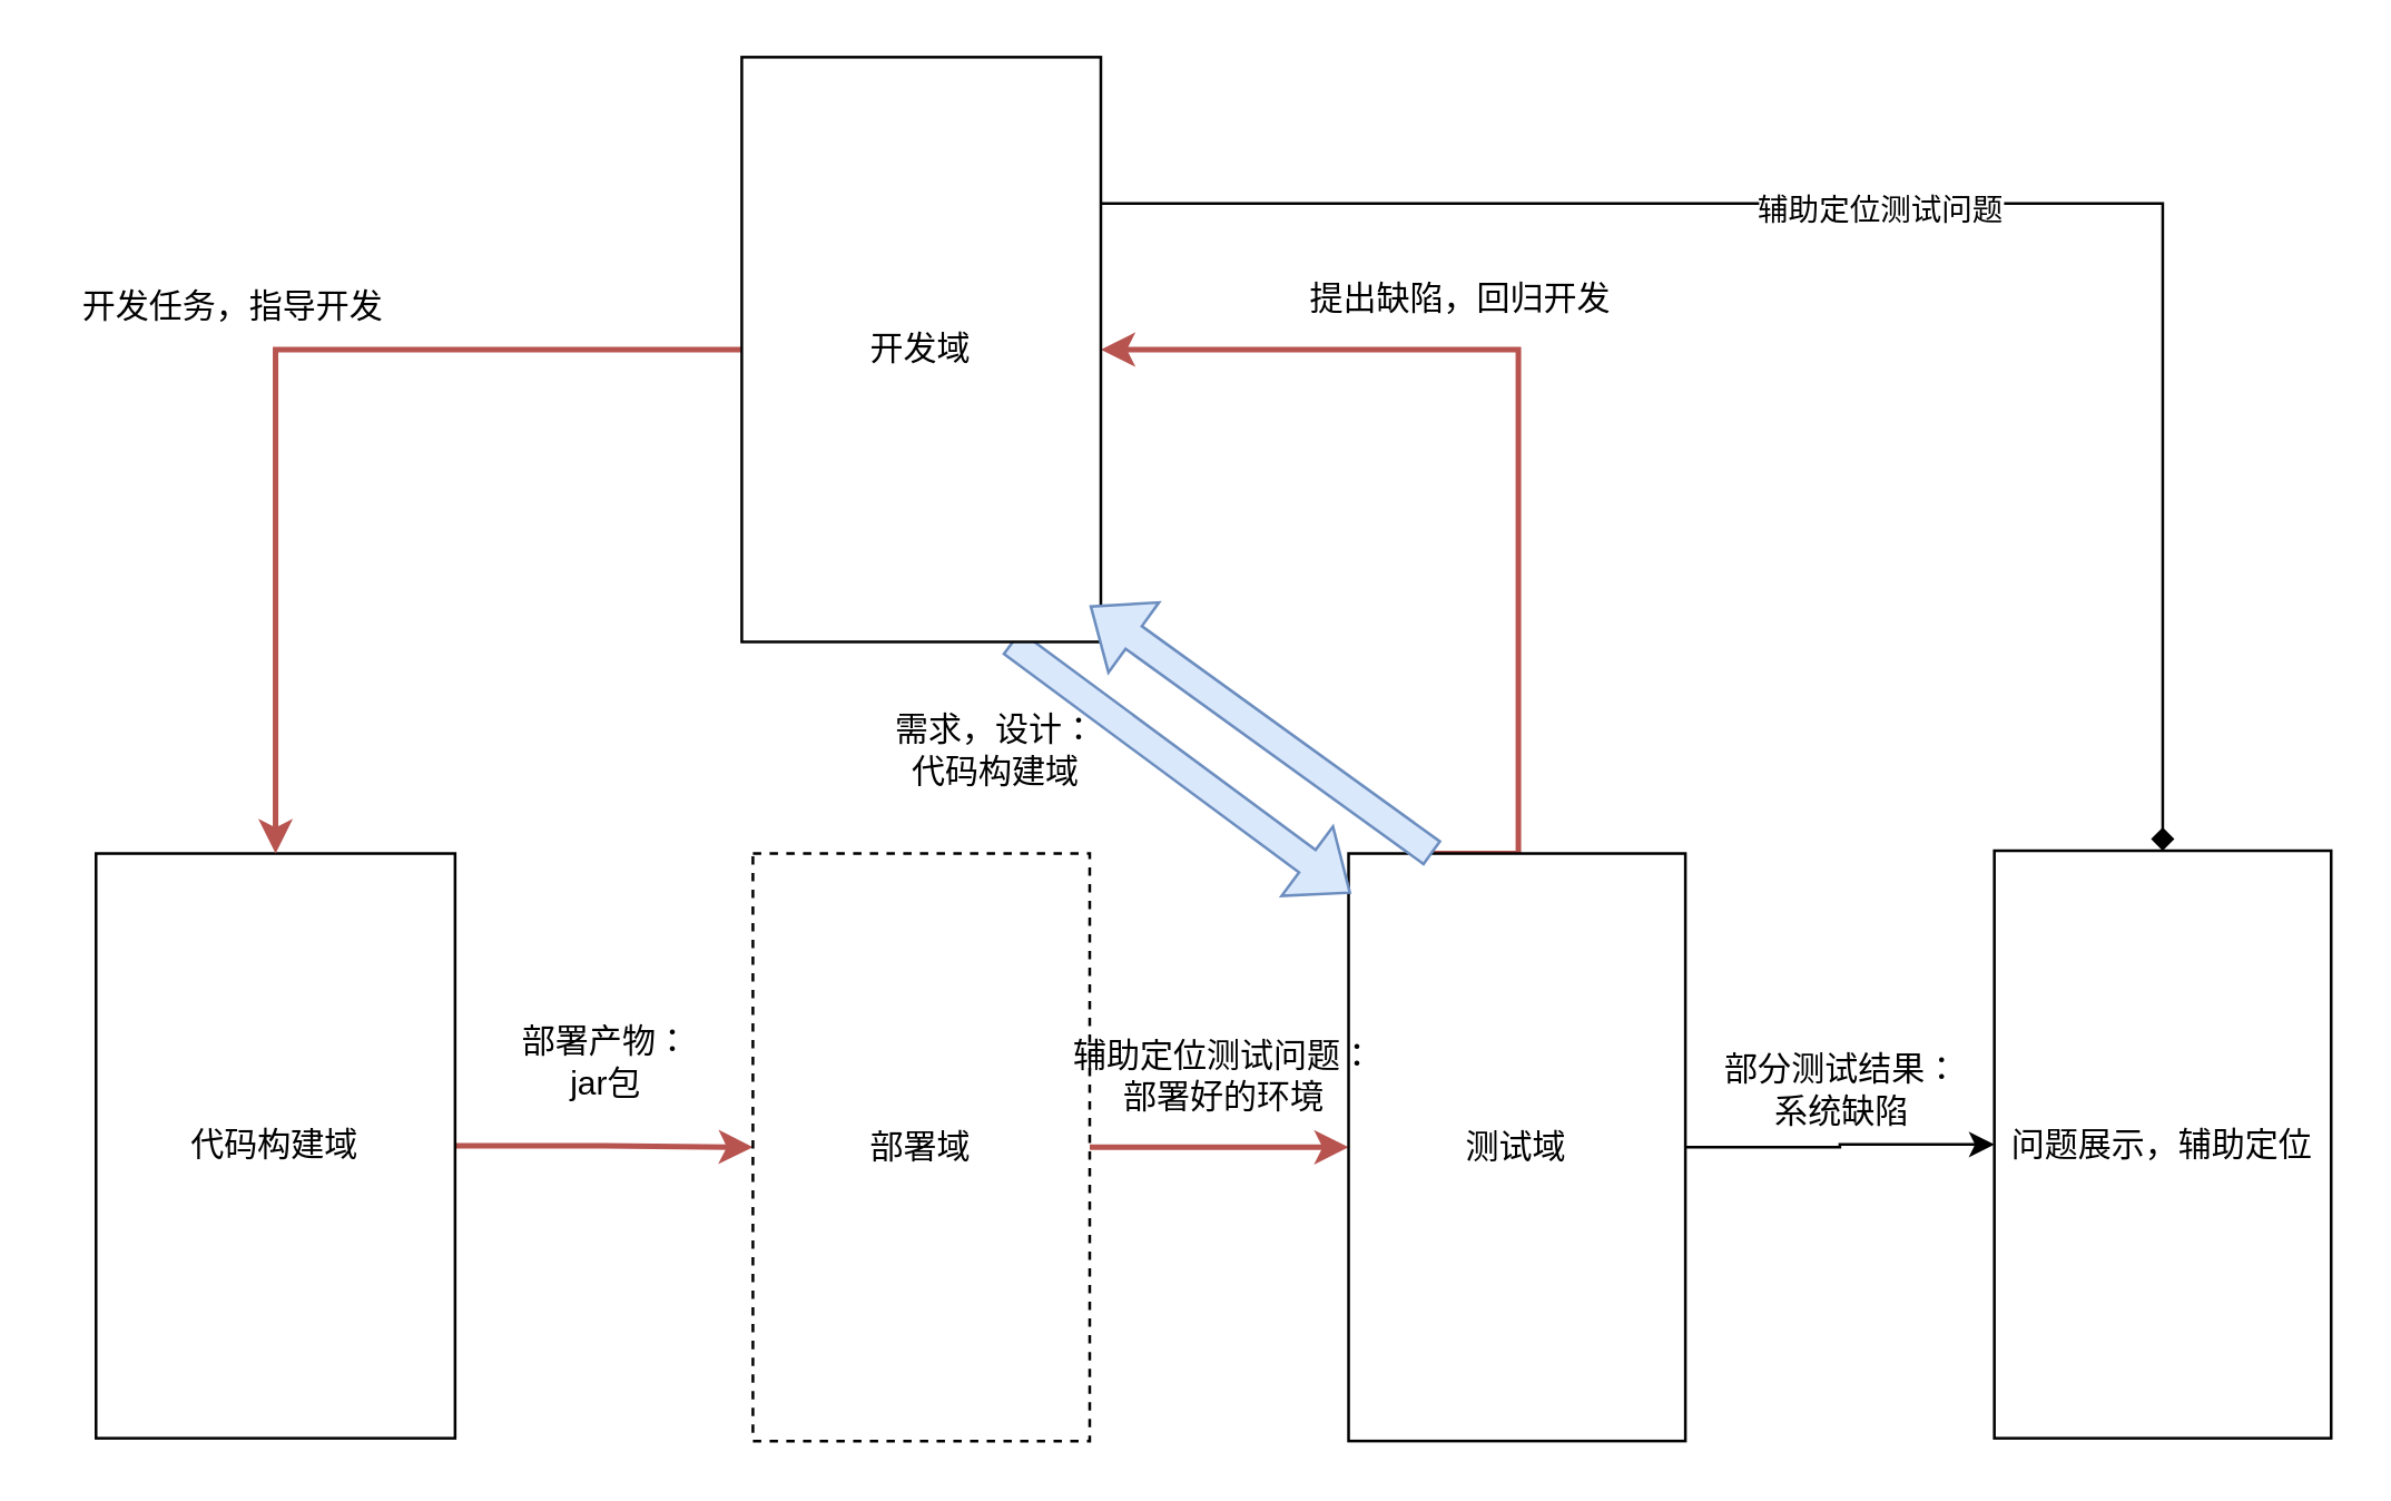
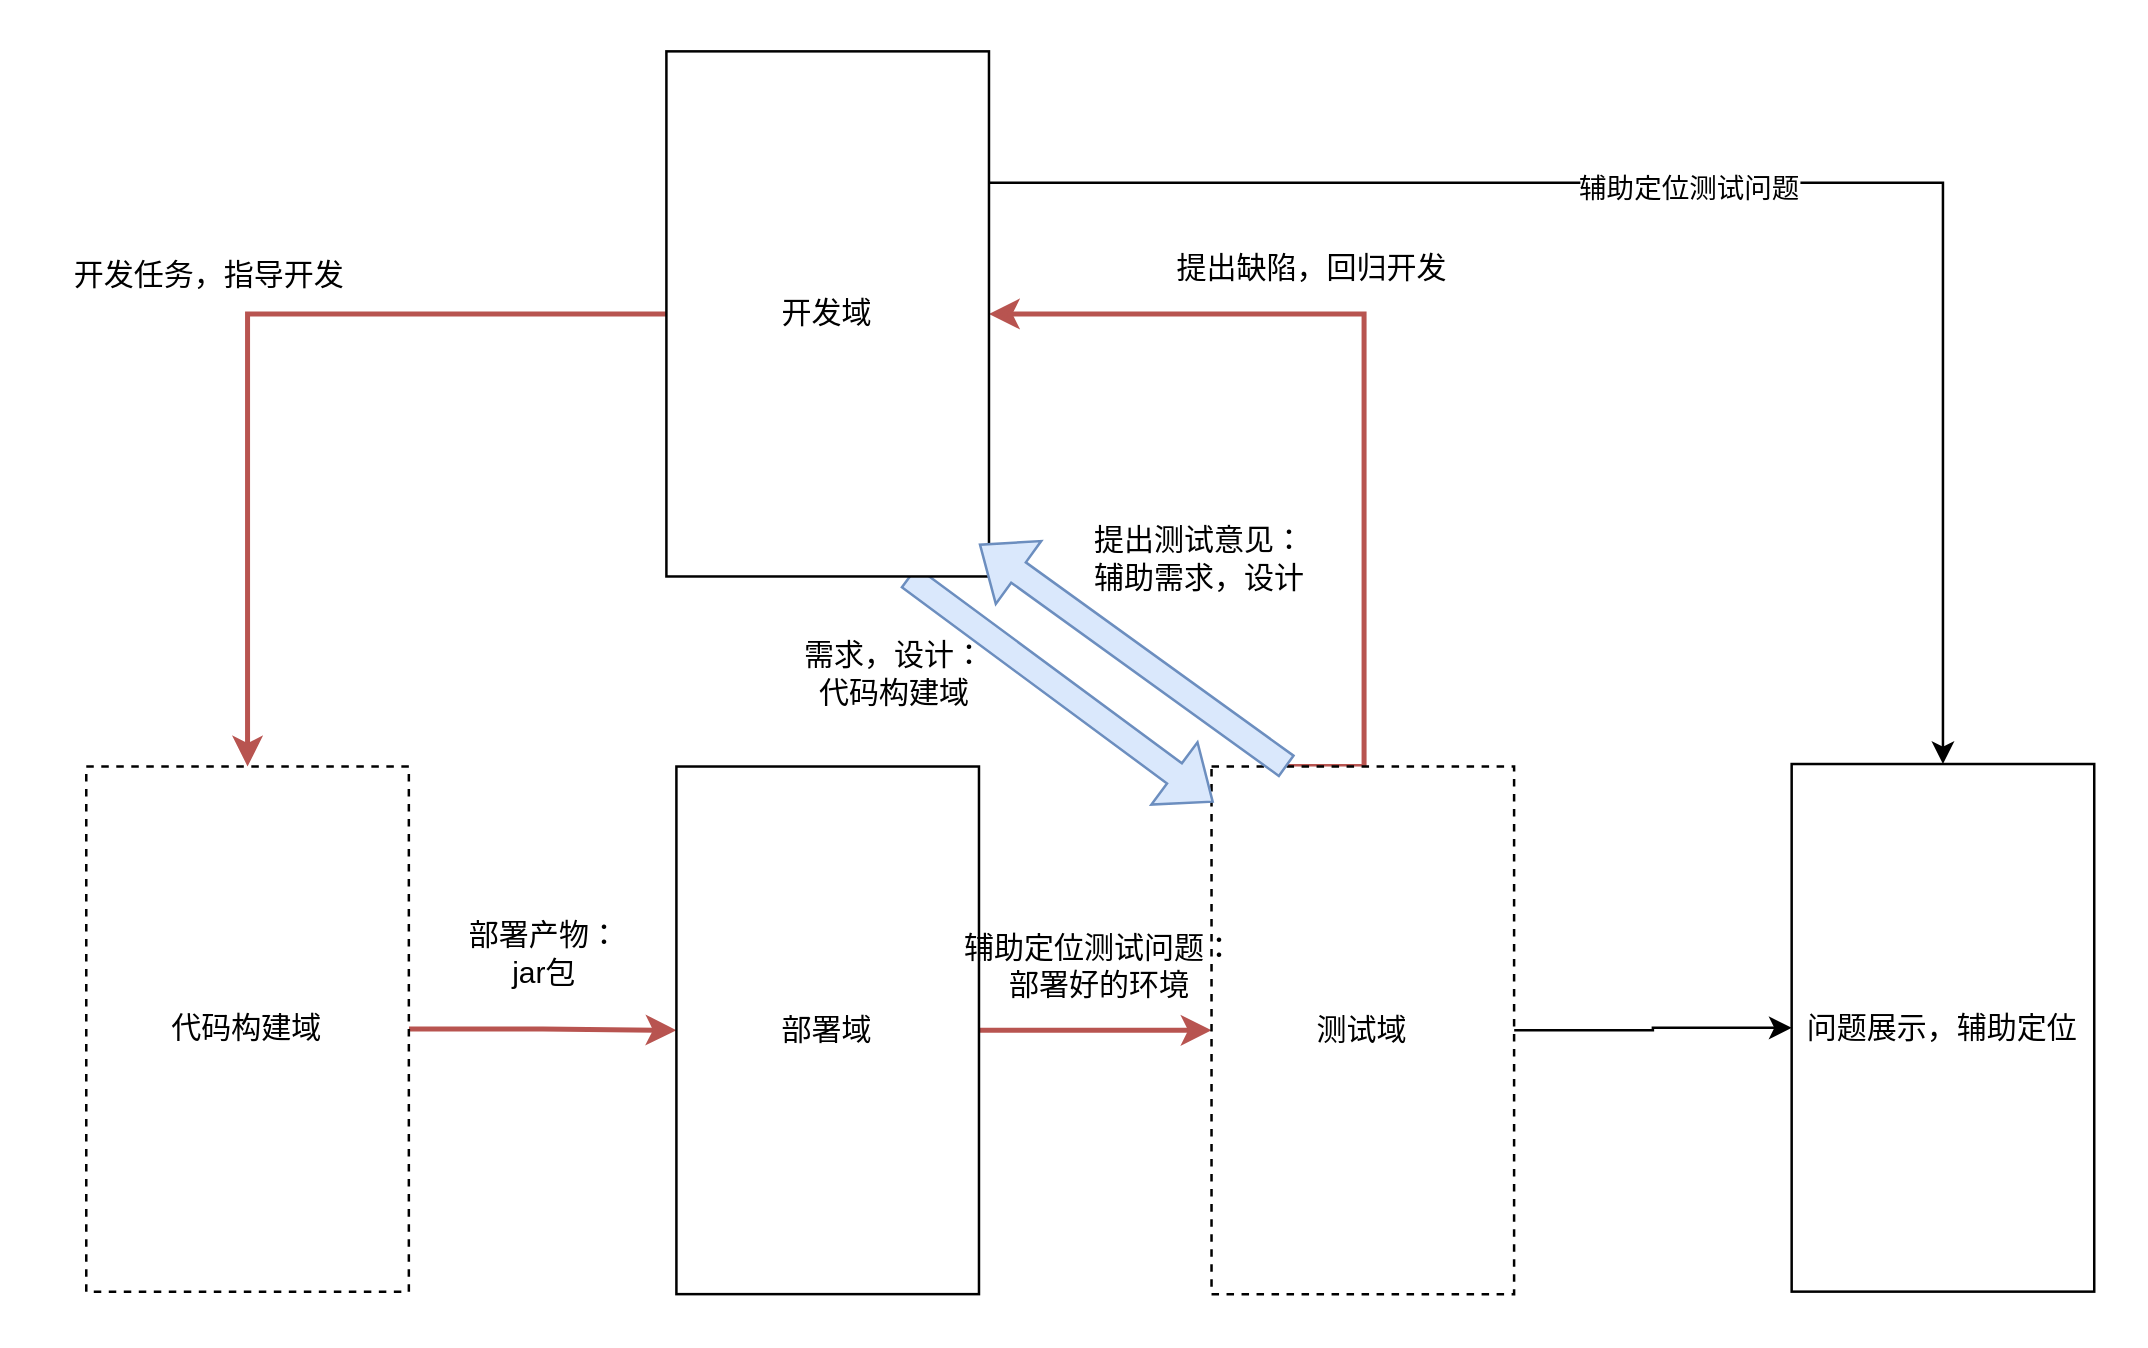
+ <mxCell id="17" value="提出测试意见：&lt;br&gt;辅助需求，设计" style="text;html=1;align=center;verticalAlign=middle;resizable=0;points=[];autosize=1;strokeColor=none;fillColor=none;" vertex="1" parent="1"><mxGeometry x="428" y="202" width="102" height="41" as="geometry" /></mxCell>
- <mxCell id="12" style="edgeStyle=orthogonalEdgeStyle;rounded=0;orthogonalLoop=1;jettySize=auto;html=1;exitX=1;exitY=0.25;exitDx=0;exitDy=0;endArrow=diamond;" edge="1" parent="1" source="14" target="19"><mxGeometry relative="1" as="geometry" /></mxCell>
+ <mxCell id="12" style="edgeStyle=orthogonalEdgeStyle;rounded=0;orthogonalLoop=1;jettySize=auto;html=1;exitX=1;exitY=0.25;exitDx=0;exitDy=0;" edge="1" parent="1" source="14" target="19"><mxGeometry relative="1" as="geometry" /></mxCell>
- <mxCell id="22" value="部分测试结果：&lt;br&gt;系统缺陷" style="text;html=1;align=center;verticalAlign=middle;resizable=0;points=[];autosize=1;strokeColor=none;fillColor=none;" vertex="1" parent="1"><mxGeometry x="610" y="370.5" width="102" height="41" as="geometry" /></mxCell>
- <mxCell id="3" value="代码构建域" style="rounded=0;whiteSpace=wrap;html=1;" vertex="1" parent="1"><mxGeometry x="34" y="306" width="129" height="210" as="geometry" /></mxCell>
+ <mxCell id="3" value="代码构建域" style="rounded=0;whiteSpace=wrap;html=1;dashed=1;" vertex="1" parent="1"><mxGeometry x="34" y="306" width="129" height="210" as="geometry" /></mxCell>
- <mxCell id="5" value="部署域" style="rounded=0;whiteSpace=wrap;html=1;dashed=1;" vertex="1" parent="1"><mxGeometry x="270" y="306" width="121" height="211" as="geometry" /></mxCell>
+ <mxCell id="5" value="部署域" style="rounded=0;whiteSpace=wrap;html=1;" vertex="1" parent="1"><mxGeometry x="270" y="306" width="121" height="211" as="geometry" /></mxCell>
- <mxCell id="9" value="测试域" style="rounded=0;whiteSpace=wrap;html=1;" vertex="1" parent="1"><mxGeometry x="484" y="306" width="121" height="211" as="geometry" /></mxCell>
+ <mxCell id="9" value="测试域" style="rounded=0;whiteSpace=wrap;html=1;dashed=1;" vertex="1" parent="1"><mxGeometry x="484" y="306" width="121" height="211" as="geometry" /></mxCell>
